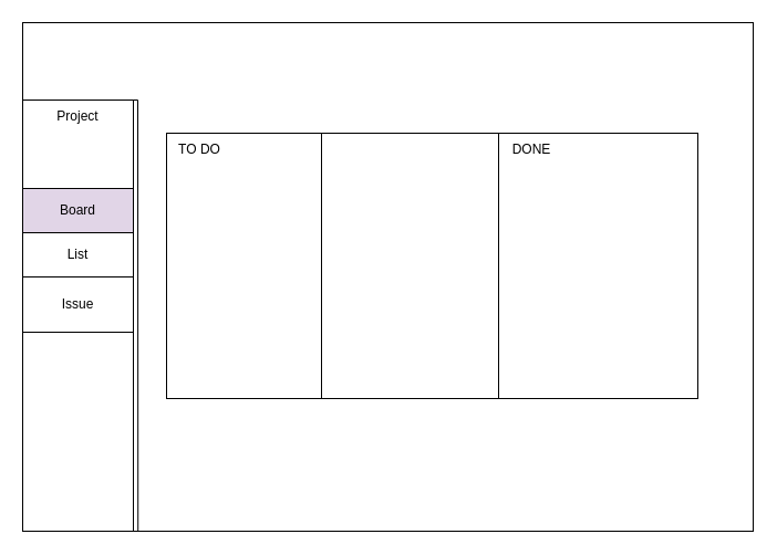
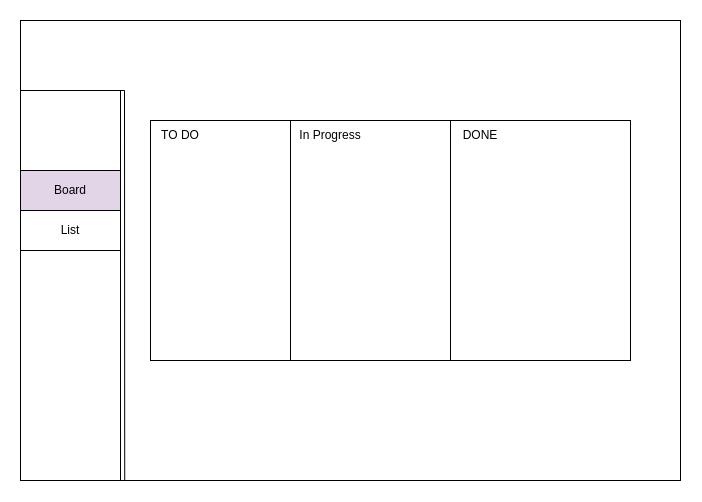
- <mxCell id="13" value="Project" style="text;html=1;align=center;verticalAlign=middle;whiteSpace=wrap;rounded=0;" vertex="1" parent="1"><mxGeometry x="40" y="90" width="60" height="30" as="geometry" /></mxCell>
+ <mxCell id="9" value="In Progress" style="text;html=1;align=center;verticalAlign=middle;whiteSpace=wrap;rounded=0;" vertex="1" parent="1"><mxGeometry x="290" y="120" width="80" height="30" as="geometry" /></mxCell>
- <mxCell id="14" value="Issue" style="rounded=0;whiteSpace=wrap;html=1;" vertex="1" parent="1"><mxGeometry x="20" y="250" width="100" height="50" as="geometry" /></mxCell>
